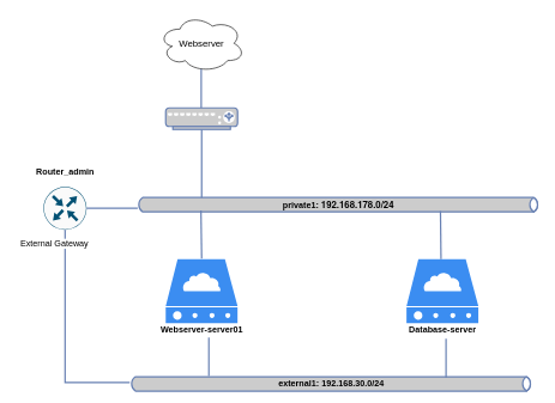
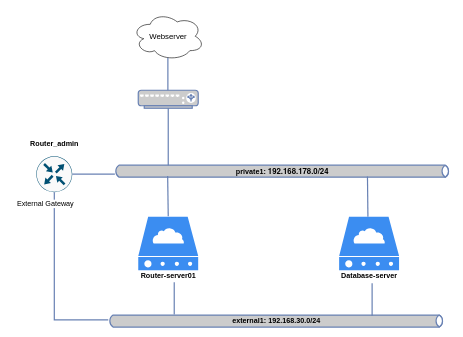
- <mxCell id="5" value="&lt;b&gt;Webserver-server01&lt;/b&gt;" style="text;html=1;align=center;verticalAlign=middle;resizable=0;points=[];autosize=1;" vertex="1" parent="1"><mxGeometry x="215" y="450" width="130" height="20" as="geometry" /></mxCell>
+ <mxCell id="5" value="&lt;b&gt;Router-server01&lt;/b&gt;" style="text;html=1;align=center;verticalAlign=middle;resizable=0;points=[];autosize=1;" vertex="1" parent="1"><mxGeometry x="215" y="450" width="130" height="20" as="geometry" /></mxCell>
